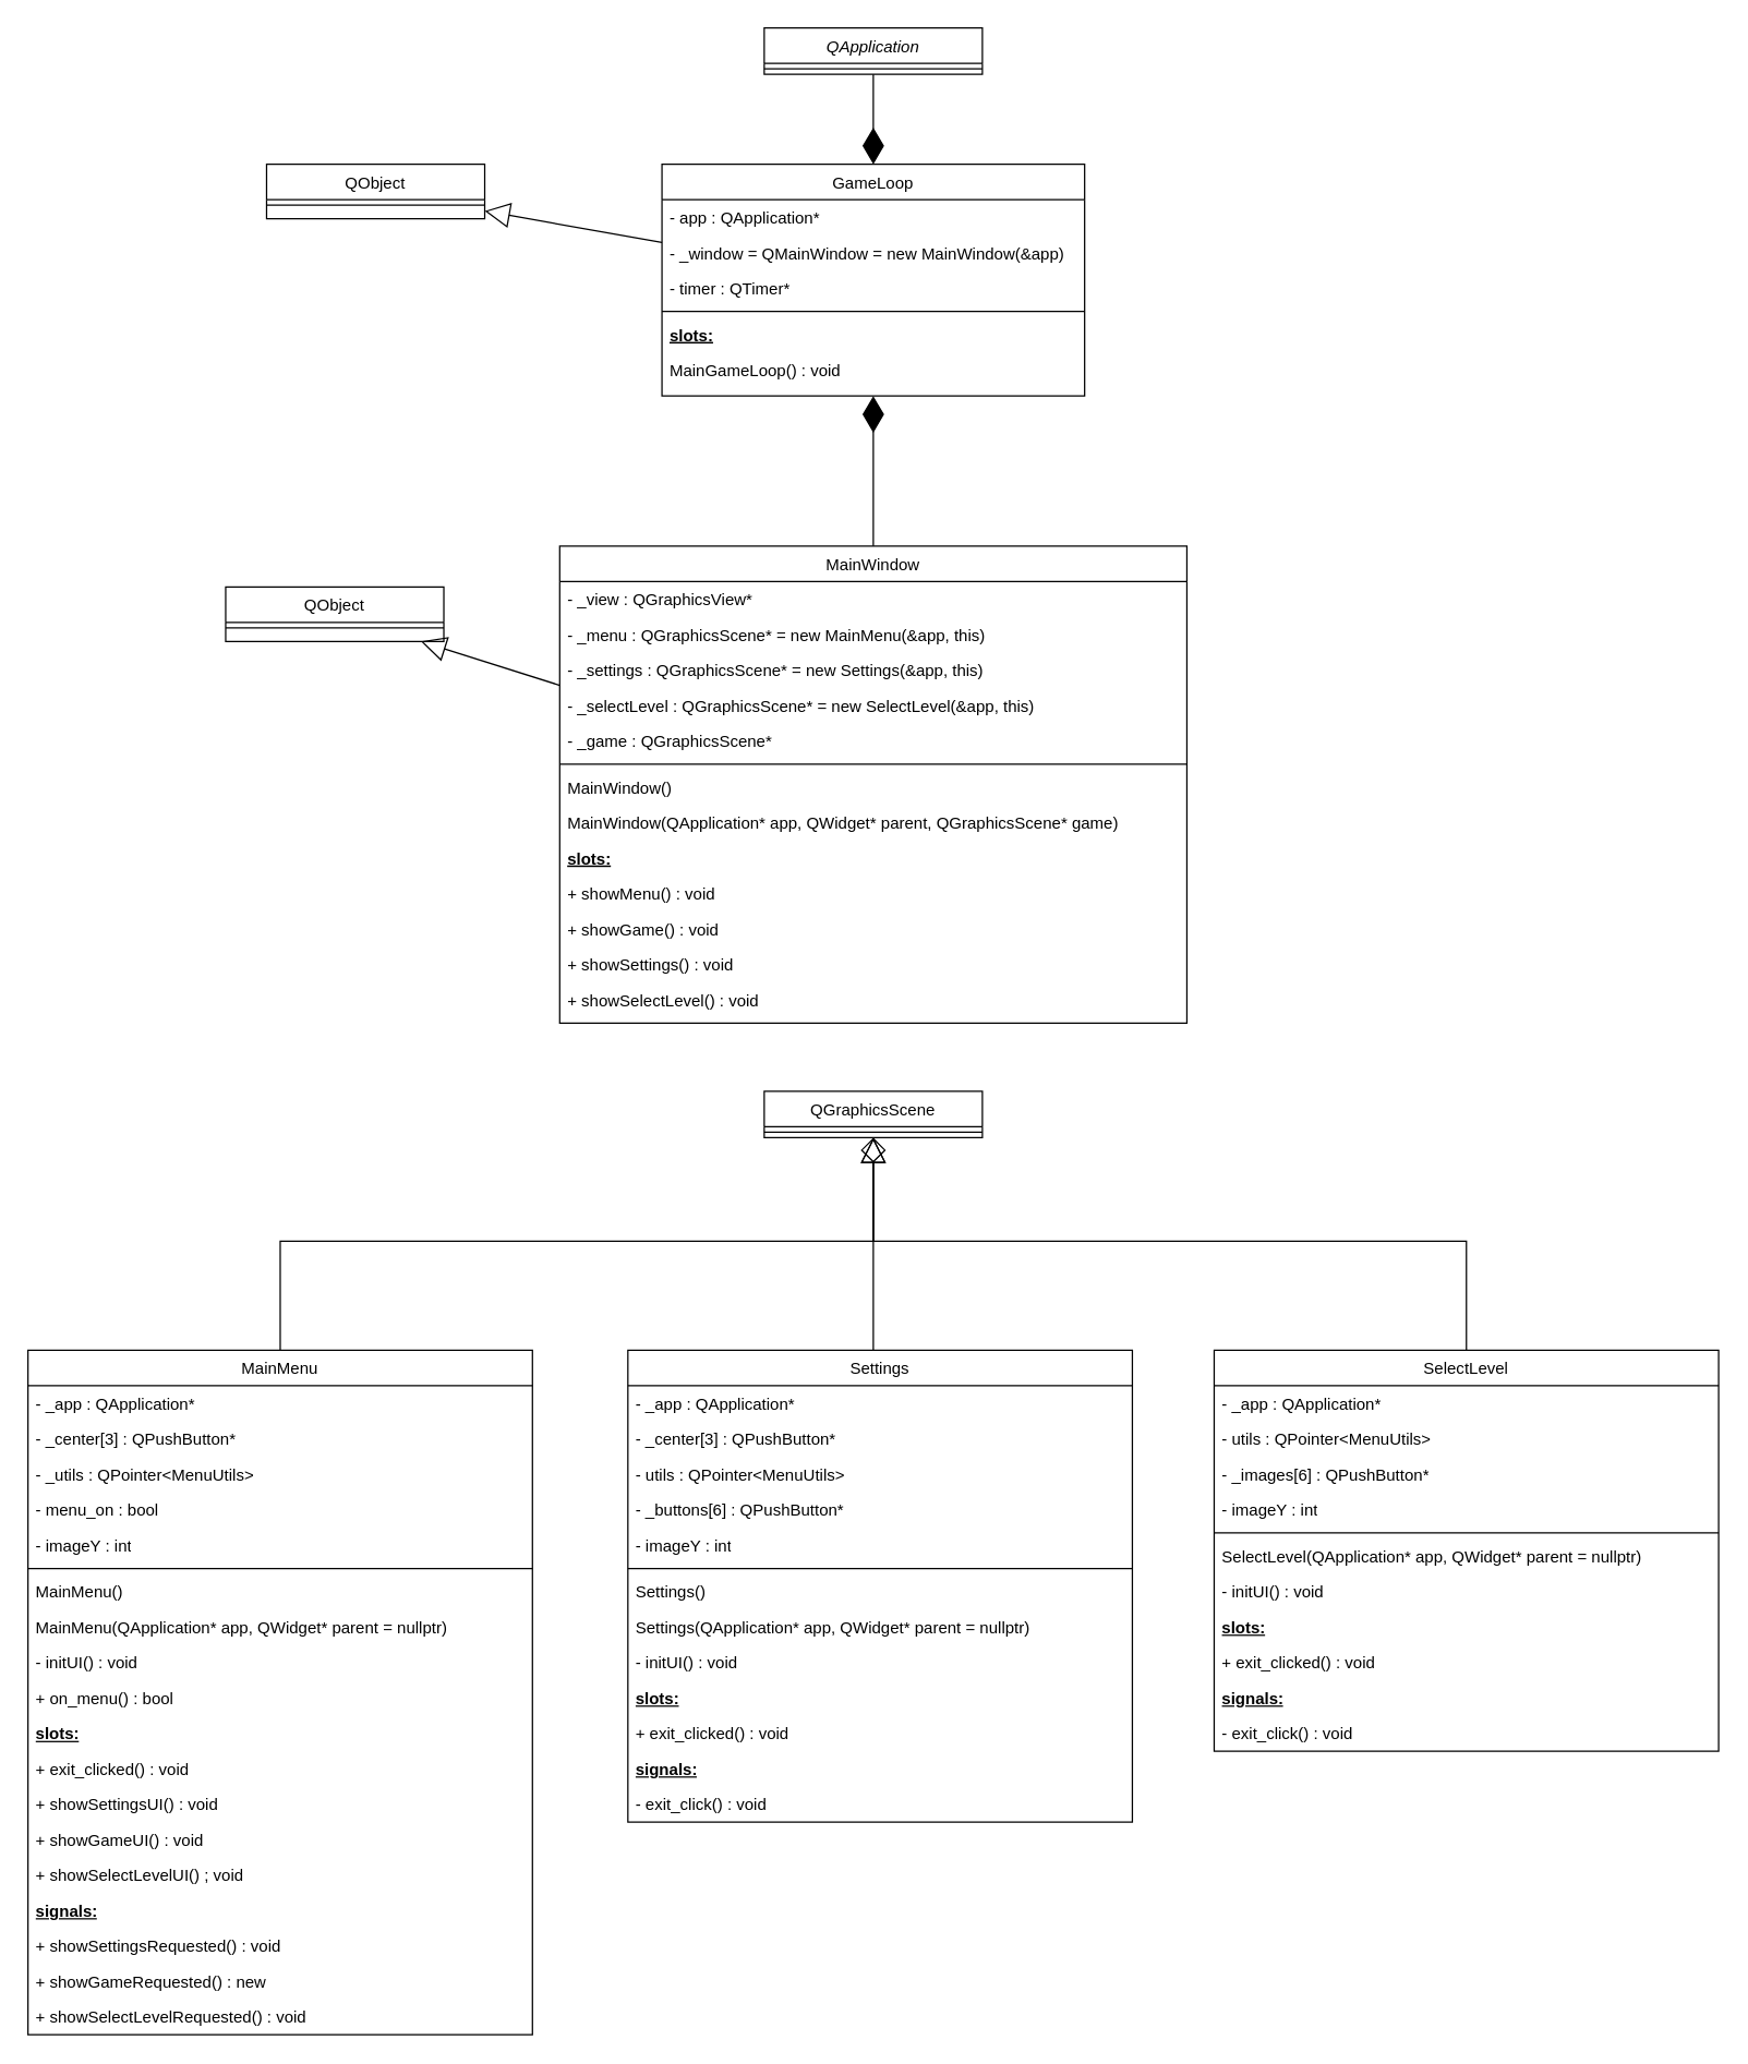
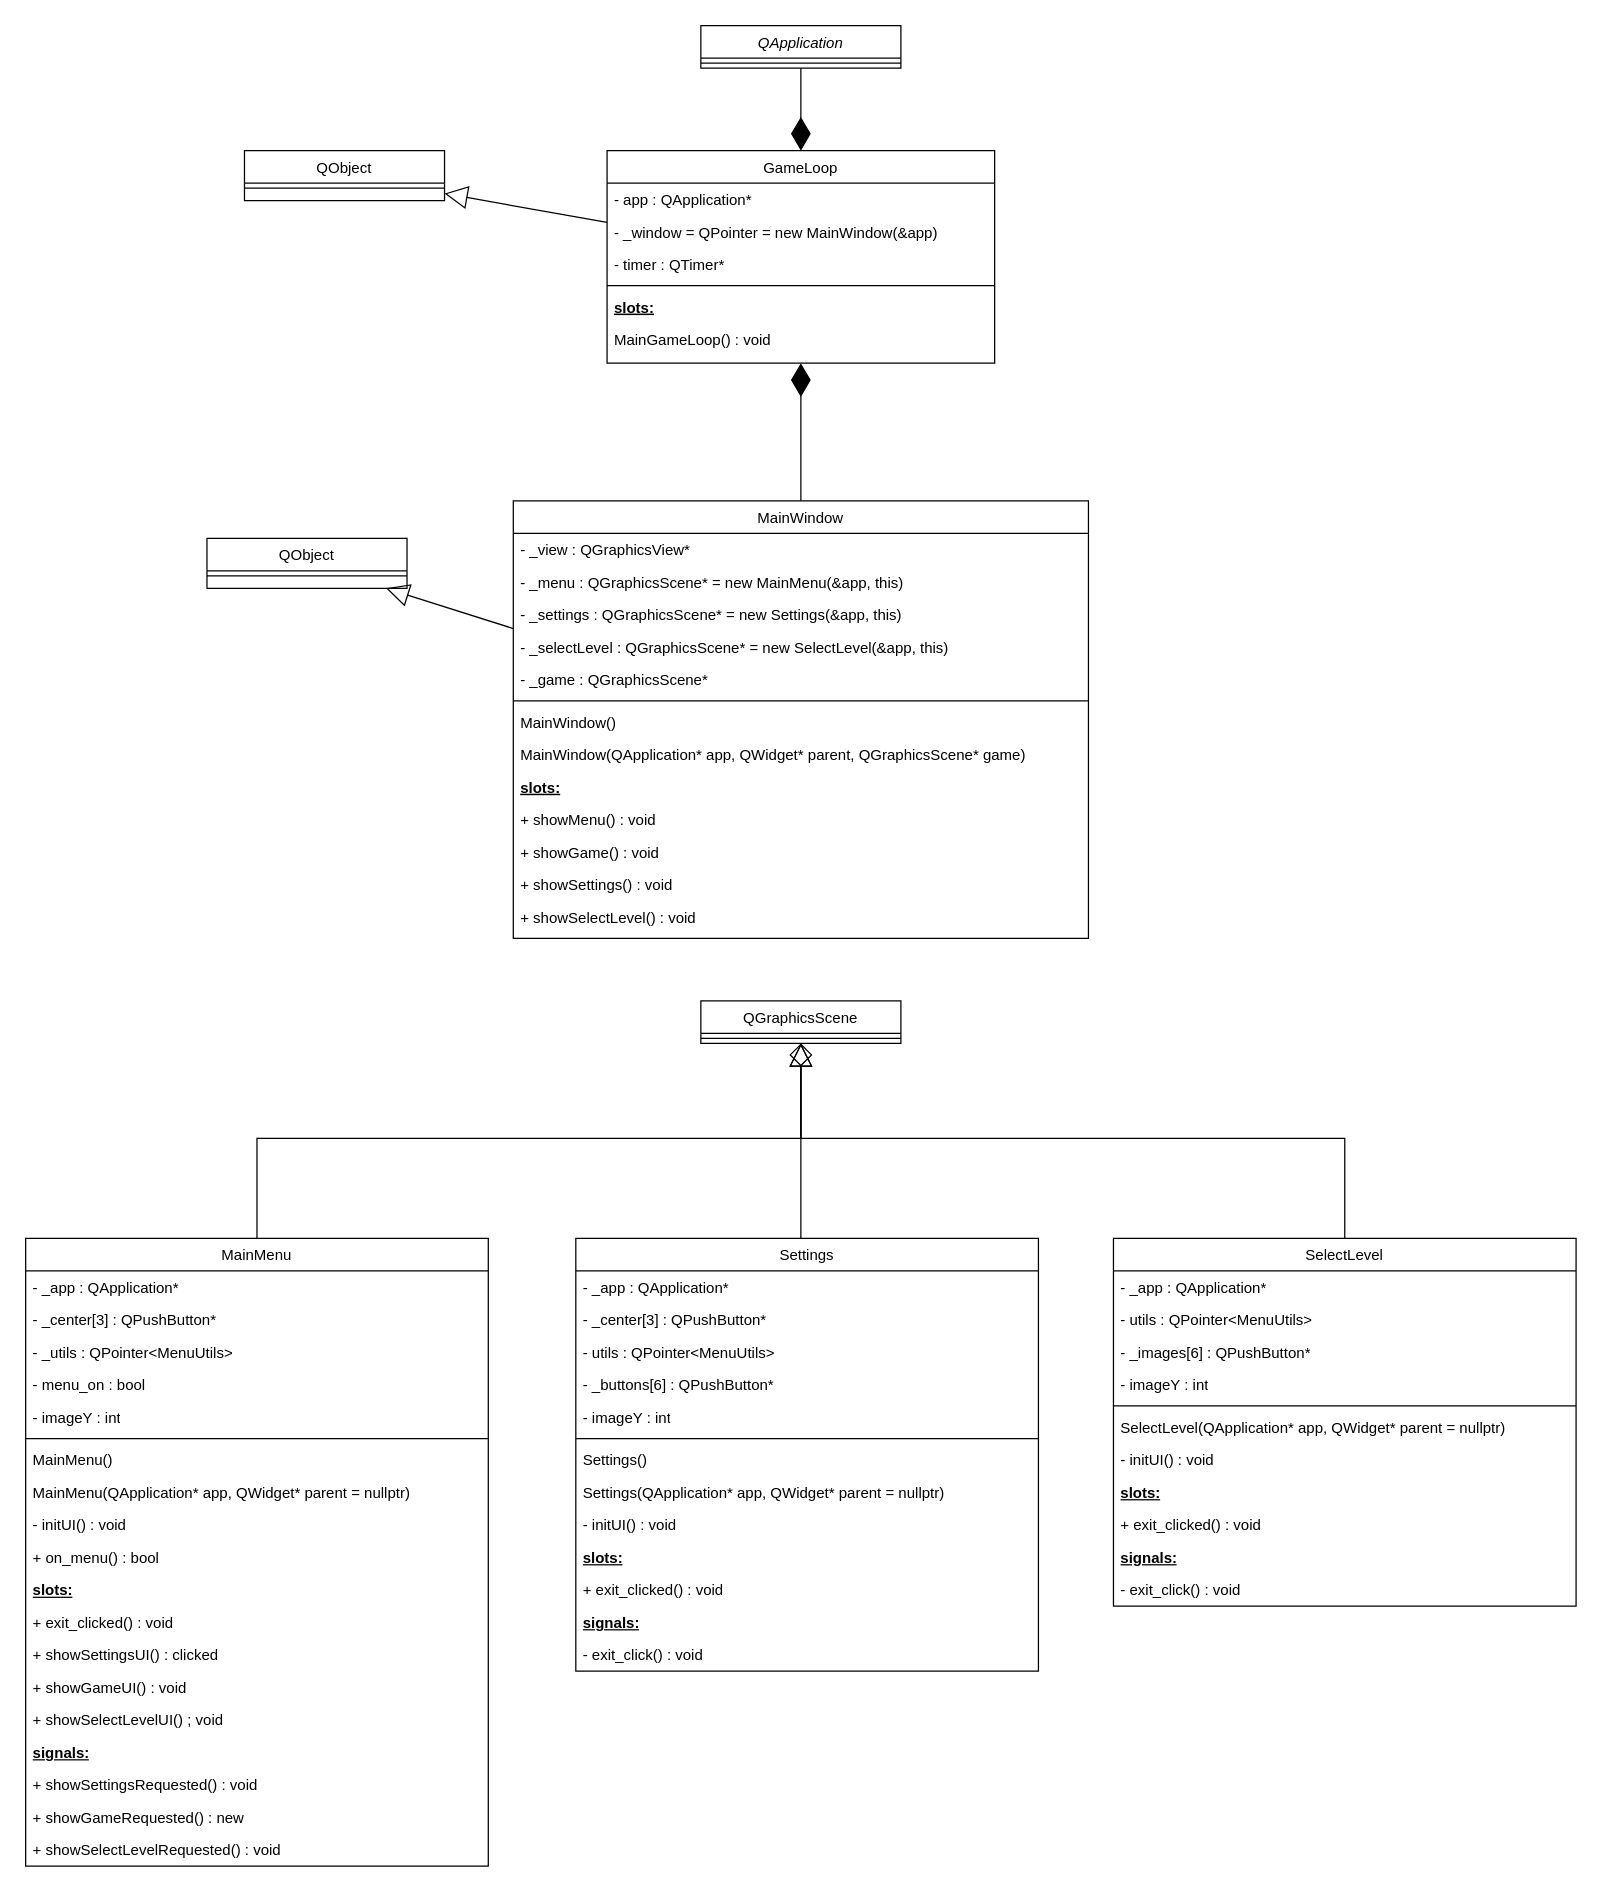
- <mxCell id="22" value="- _window = QMainWindow = new MainWindow(&amp;app)" style="text;align=left;verticalAlign=top;spacingLeft=4;spacingRight=4;overflow=hidden;rotatable=0;points=[[0,0.5],[1,0.5]];portConstraint=eastwest;rounded=0;shadow=0;html=0;" parent="20" vertex="1"><mxGeometry y="52" width="310" height="26" as="geometry" /></mxCell>
+ <mxCell id="22" value="- _window = QPointer = new MainWindow(&amp;app)" style="text;align=left;verticalAlign=top;spacingLeft=4;spacingRight=4;overflow=hidden;rotatable=0;points=[[0,0.5],[1,0.5]];portConstraint=eastwest;rounded=0;shadow=0;html=0;" parent="20" vertex="1"><mxGeometry y="52" width="310" height="26" as="geometry" /></mxCell>
- <mxCell id="49" value="+ showSettingsUI() : void" style="text;strokeColor=none;fillColor=none;align=left;verticalAlign=top;spacingLeft=4;spacingRight=4;overflow=hidden;rotatable=0;points=[[0,0.5],[1,0.5]];portConstraint=eastwest;whiteSpace=wrap;html=1;" vertex="1" parent="36"><mxGeometry y="320" width="370" height="26" as="geometry" /></mxCell>
+ <mxCell id="49" value="+ showSettingsUI() : clicked" style="text;strokeColor=none;fillColor=none;align=left;verticalAlign=top;spacingLeft=4;spacingRight=4;overflow=hidden;rotatable=0;points=[[0,0.5],[1,0.5]];portConstraint=eastwest;whiteSpace=wrap;html=1;" vertex="1" parent="36"><mxGeometry y="320" width="370" height="26" as="geometry" /></mxCell>
